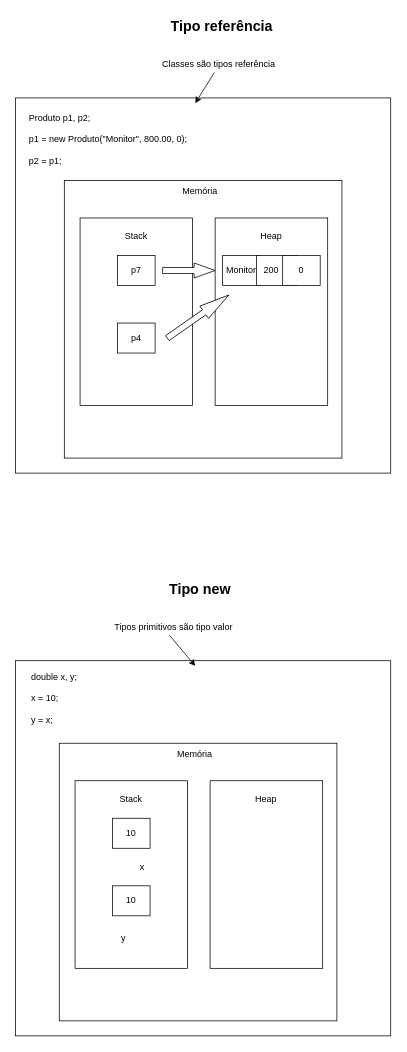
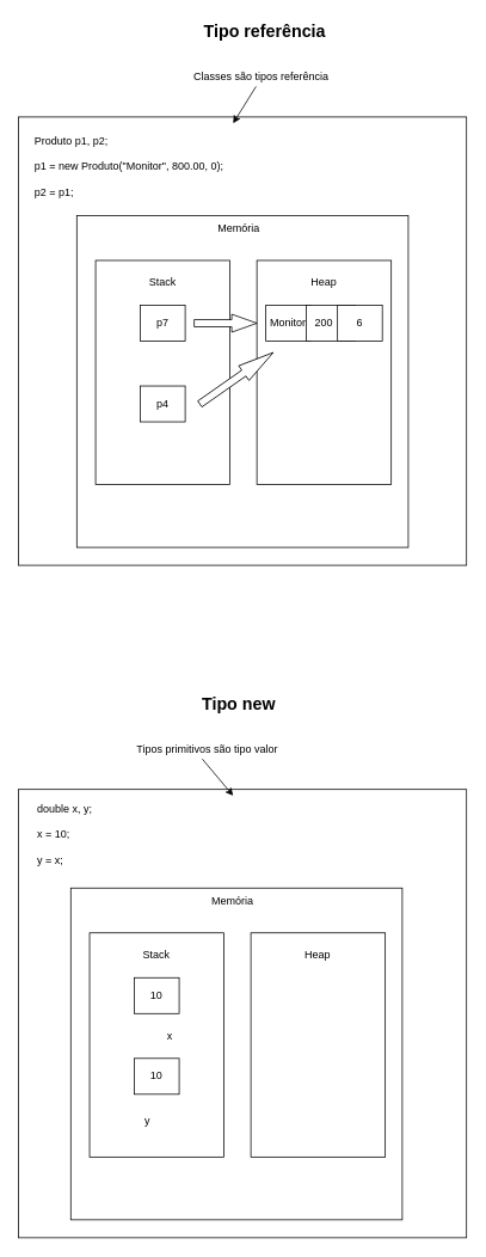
- <mxCell id="20" value="0" style="text;strokeColor=none;align=center;fillColor=none;html=1;verticalAlign=middle;whiteSpace=wrap;rounded=0;" vertex="1" parent="1"><mxGeometry x="371" y="345" width="60" height="30" as="geometry" /></mxCell>
+ <mxCell id="20" value="6" style="text;strokeColor=none;align=center;fillColor=none;html=1;verticalAlign=middle;whiteSpace=wrap;rounded=0;" vertex="1" parent="1"><mxGeometry x="371" y="345" width="60" height="30" as="geometry" /></mxCell>
